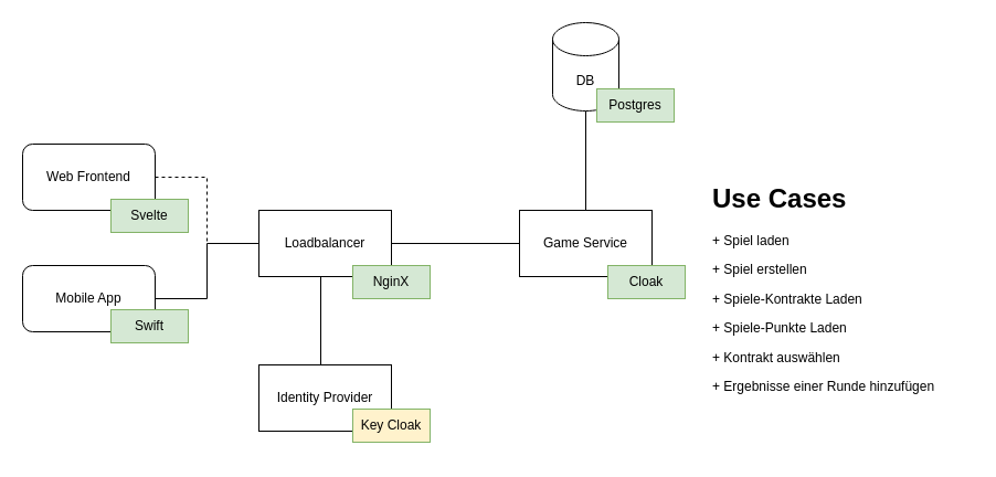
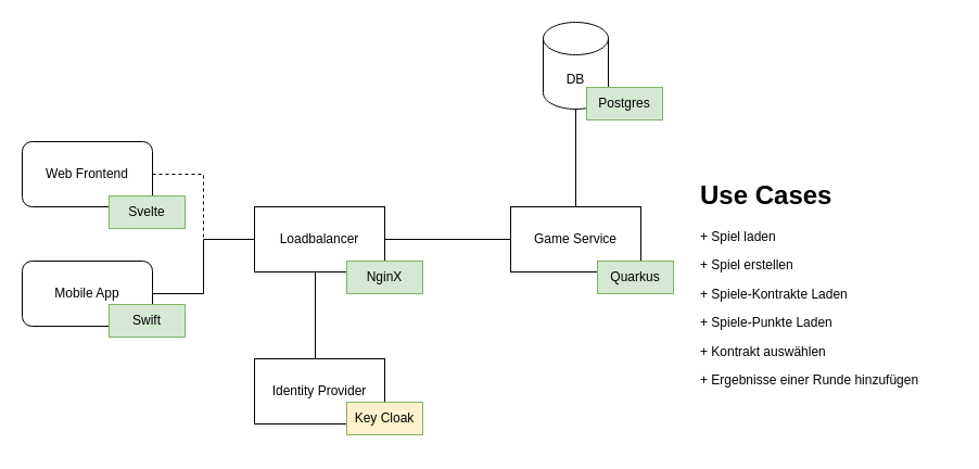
- <mxCell id="14" value="Cloak" style="rounded=0;whiteSpace=wrap;html=1;fillColor=#d5e8d4;strokeColor=#82b366;" vertex="1" parent="1"><mxGeometry x="550" y="240" width="70" height="30" as="geometry" /></mxCell>
+ <mxCell id="14" value="Quarkus" style="rounded=0;whiteSpace=wrap;html=1;fillColor=#d5e8d4;strokeColor=#82b366;" vertex="1" parent="1"><mxGeometry x="550" y="240" width="70" height="30" as="geometry" /></mxCell>
